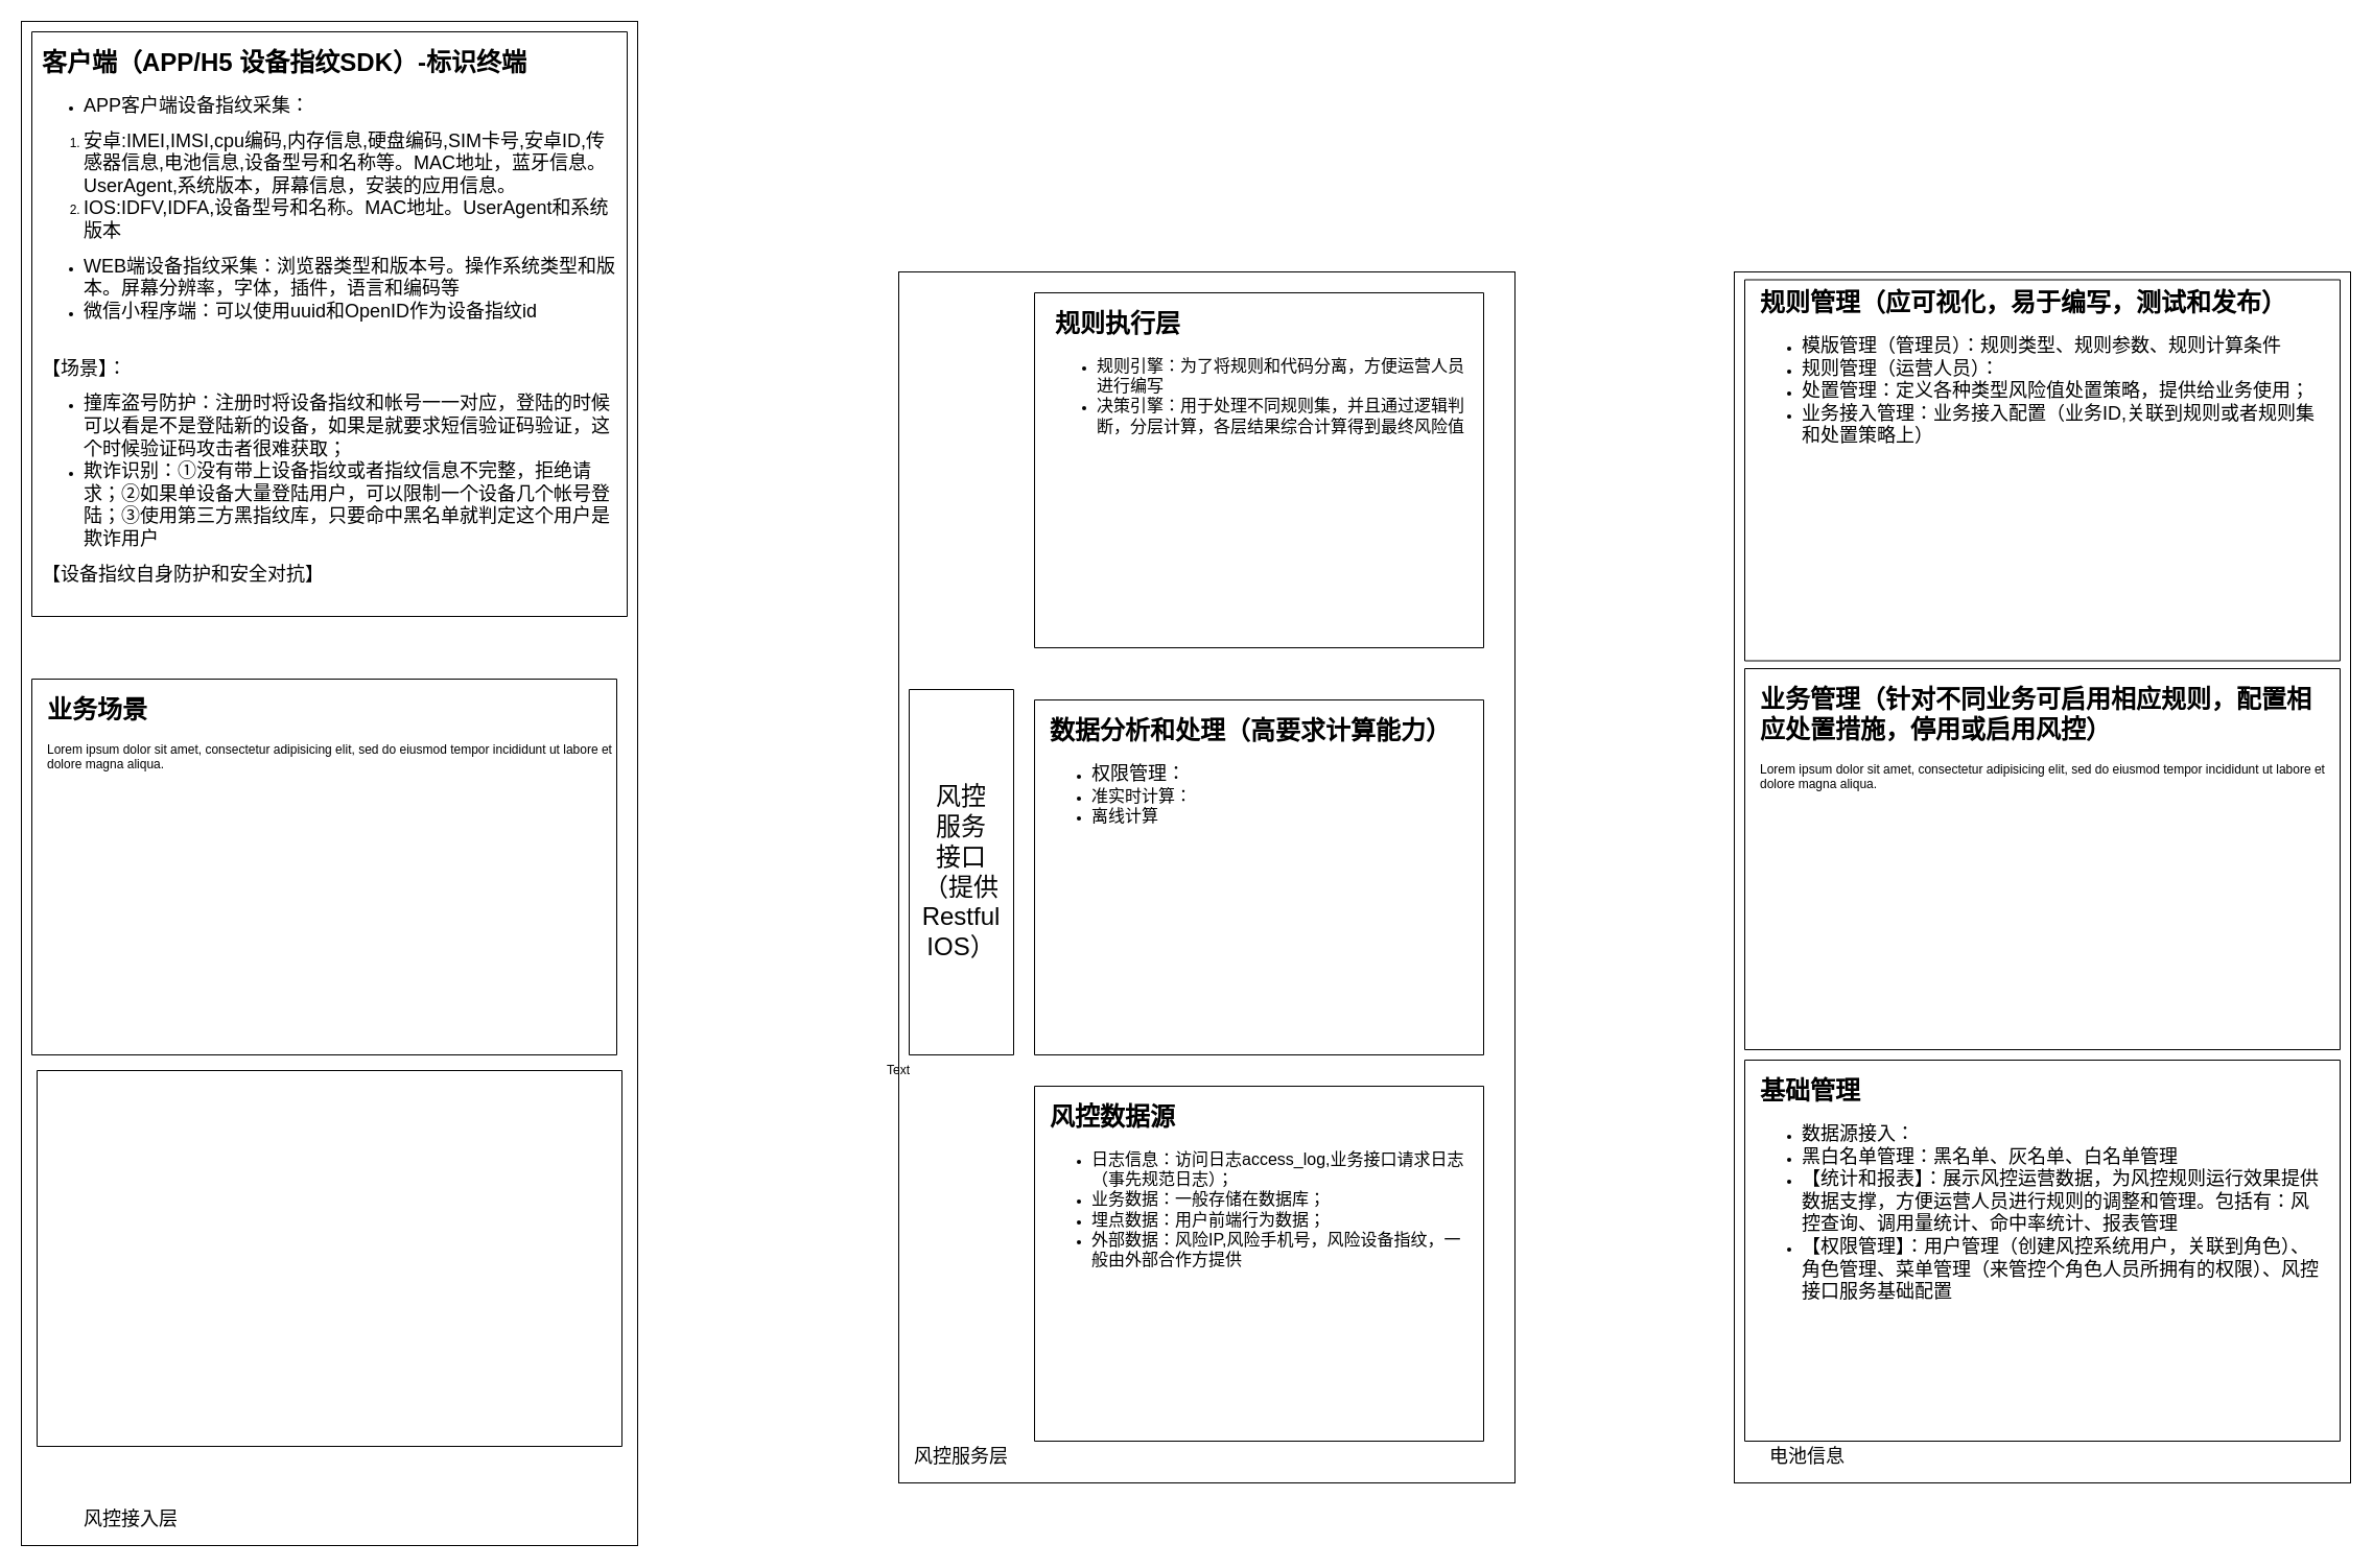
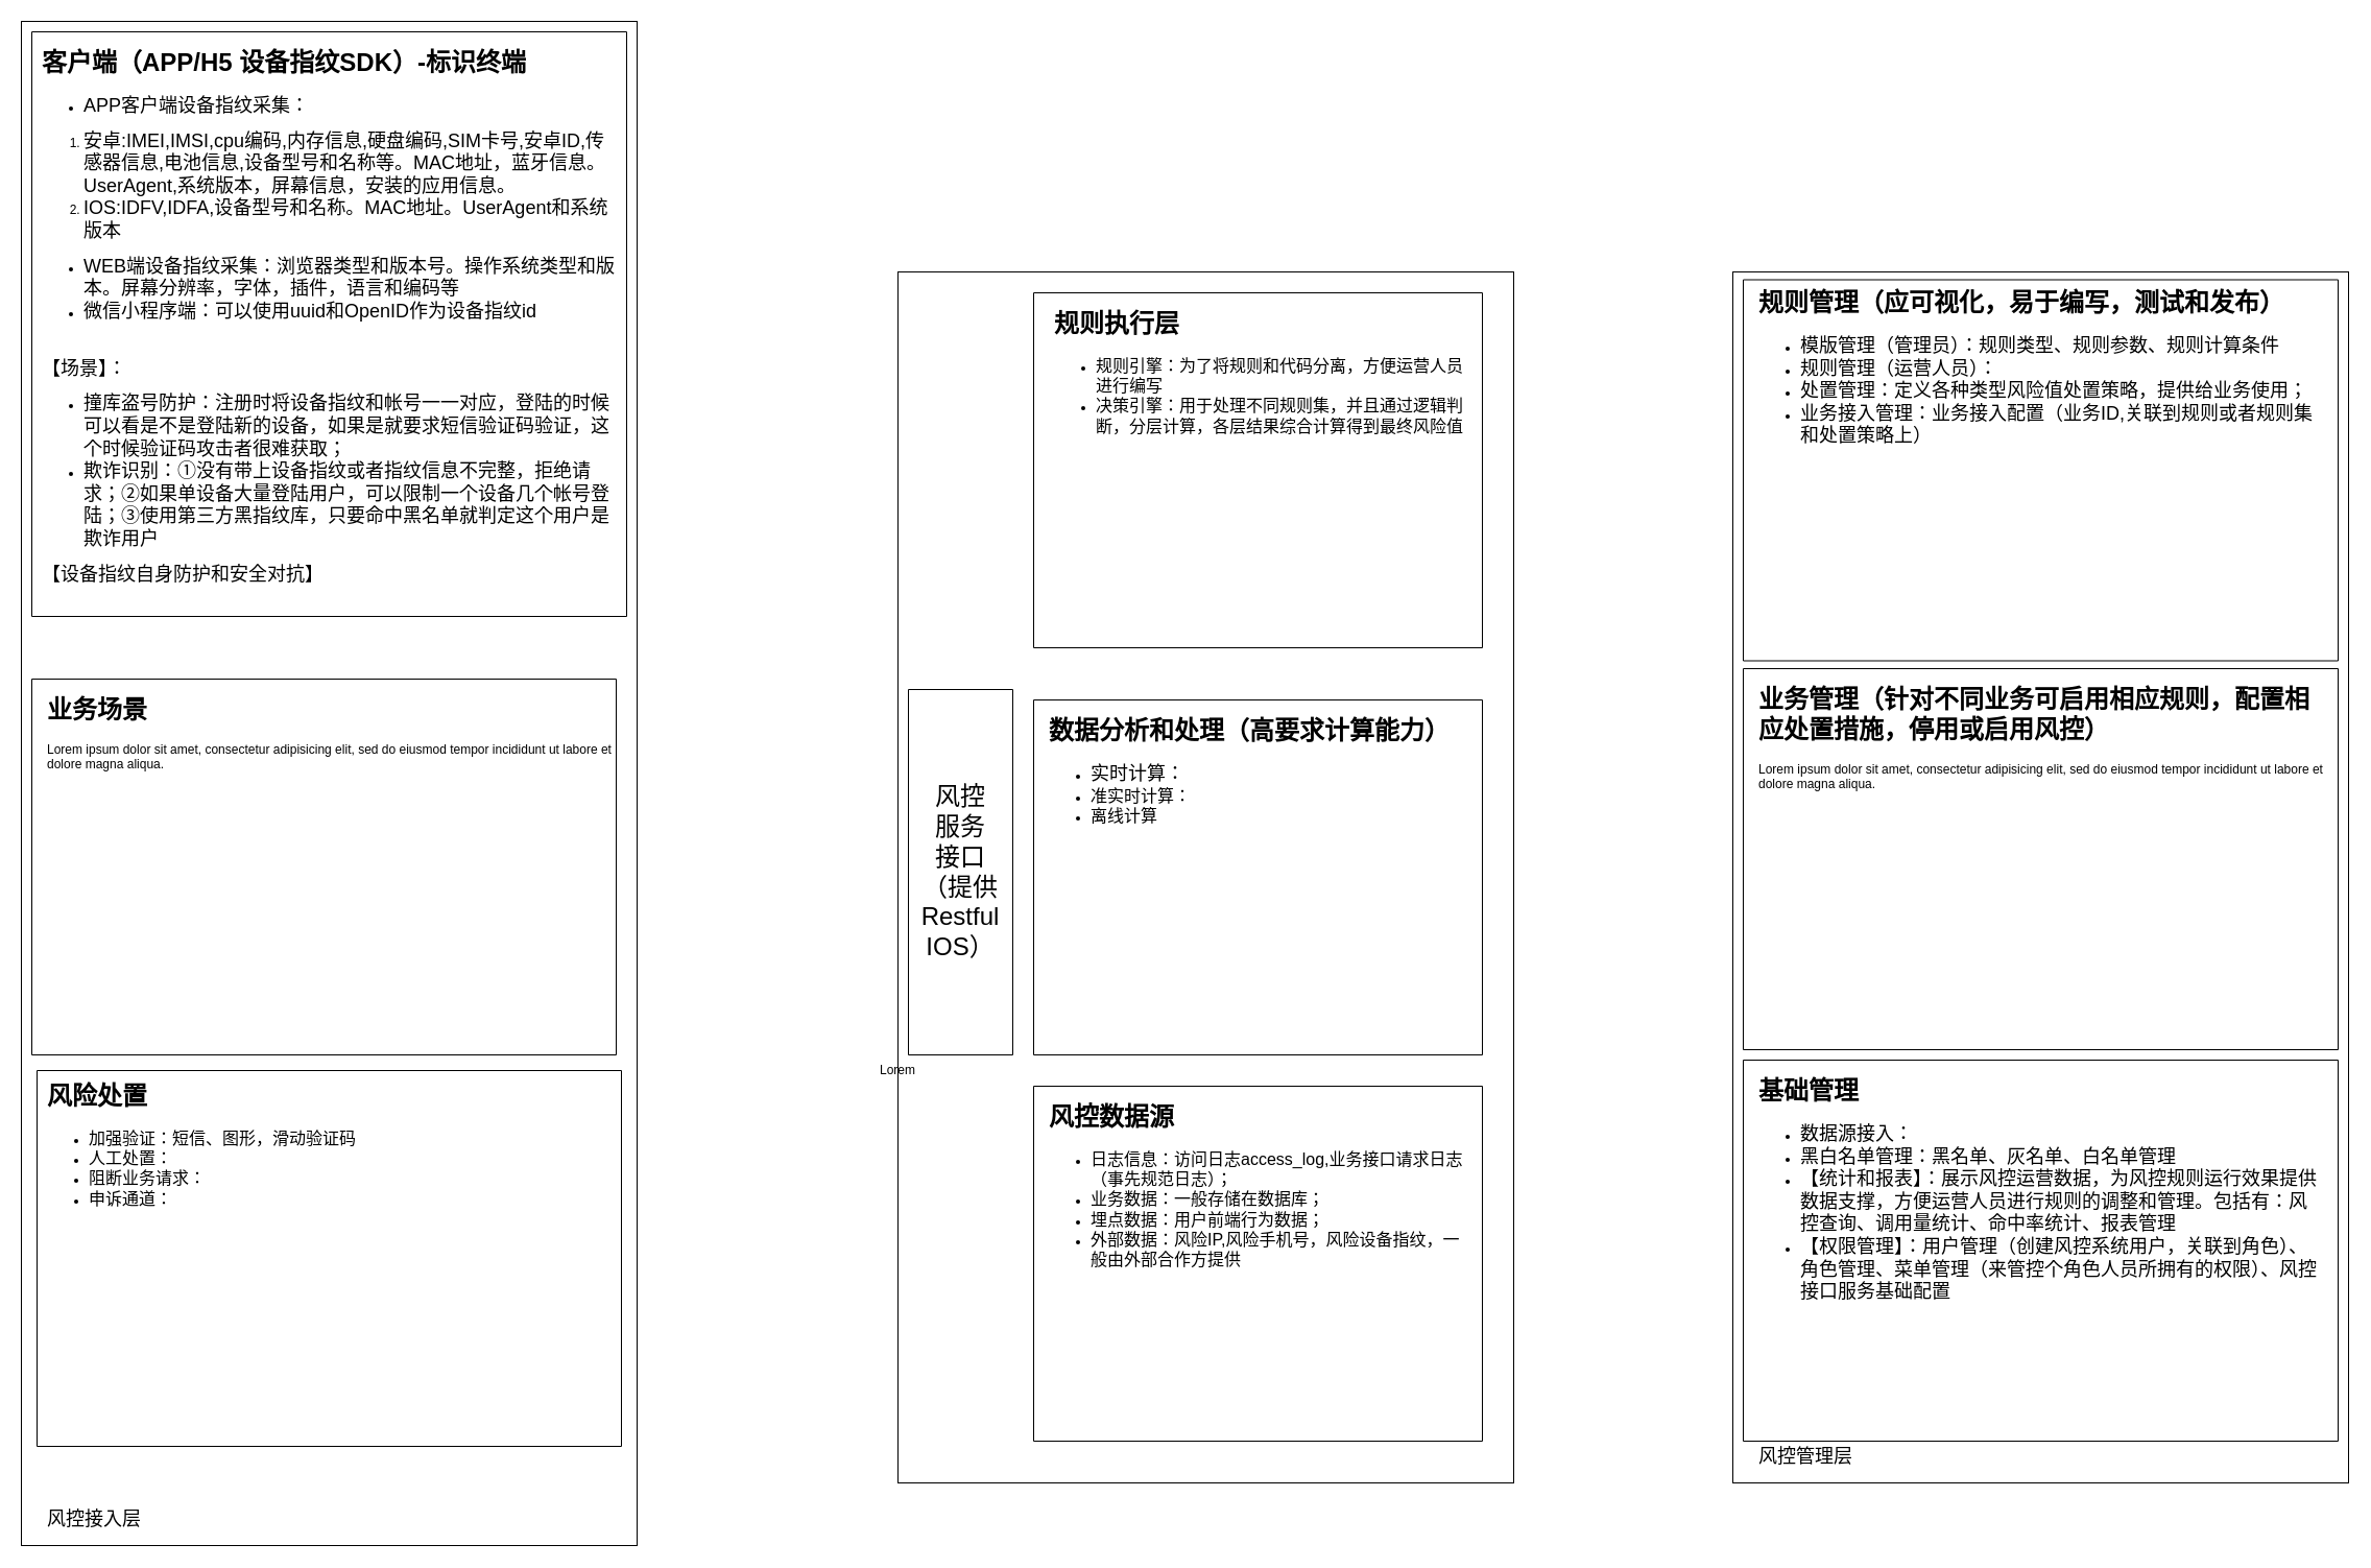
- <mxCell id="14" value="&lt;h1&gt;数据分析和处理（高要求计算能力）&lt;/h1&gt;&lt;p&gt;&lt;/p&gt;&lt;ul&gt;&lt;li&gt;&lt;font style=&quot;font-size: 18px;&quot;&gt;权限管理：&lt;/font&gt;&lt;/li&gt;&lt;li&gt;&lt;font size=&quot;3&quot;&gt;准实时计算：&lt;/font&gt;&lt;/li&gt;&lt;li&gt;&lt;font size=&quot;3&quot;&gt;离线计算&lt;/font&gt;&lt;/li&gt;&lt;/ul&gt;&lt;p&gt;&lt;/p&gt;" style="text;html=1;strokeColor=none;fillColor=none;spacing=5;spacingTop=-20;whiteSpace=wrap;overflow=hidden;rounded=0;" vertex="1" parent="1"><mxGeometry x="1000" y="680" width="410" height="320" as="geometry" /></mxCell>
+ <mxCell id="14" value="&lt;h1&gt;数据分析和处理（高要求计算能力）&lt;/h1&gt;&lt;p&gt;&lt;/p&gt;&lt;ul&gt;&lt;li&gt;&lt;font style=&quot;font-size: 18px;&quot;&gt;实时计算：&lt;/font&gt;&lt;/li&gt;&lt;li&gt;&lt;font size=&quot;3&quot;&gt;准实时计算：&lt;/font&gt;&lt;/li&gt;&lt;li&gt;&lt;font size=&quot;3&quot;&gt;离线计算&lt;/font&gt;&lt;/li&gt;&lt;/ul&gt;&lt;p&gt;&lt;/p&gt;" style="text;html=1;strokeColor=none;fillColor=none;spacing=5;spacingTop=-20;whiteSpace=wrap;overflow=hidden;rounded=0;" vertex="1" parent="1"><mxGeometry x="1000" y="680" width="410" height="320" as="geometry" /></mxCell>
- <mxCell id="9" value="Text" style="text;html=1;strokeColor=none;fillColor=none;align=center;verticalAlign=middle;whiteSpace=wrap;rounded=0;" vertex="1" parent="1"><mxGeometry x="830" y="1010" width="60" height="30" as="geometry" /></mxCell>
+ <mxCell id="9" value="Lorem" style="text;html=1;strokeColor=none;fillColor=none;align=center;verticalAlign=middle;whiteSpace=wrap;rounded=0;" vertex="1" parent="1"><mxGeometry x="830" y="1010" width="60" height="30" as="geometry" /></mxCell>
+ <mxCell id="22" value="&lt;h1&gt;风险处置&lt;/h1&gt;&lt;p&gt;&lt;/p&gt;&lt;ul&gt;&lt;li&gt;&lt;font size=&quot;3&quot;&gt;加强验证：短信、图形，滑动验证码&lt;/font&gt;&lt;/li&gt;&lt;li&gt;&lt;font size=&quot;3&quot;&gt;人工处置：&lt;/font&gt;&lt;/li&gt;&lt;li&gt;&lt;font size=&quot;3&quot;&gt;阻断业务请求：&lt;/font&gt;&lt;/li&gt;&lt;li&gt;&lt;font size=&quot;3&quot;&gt;申诉通道：&lt;/font&gt;&lt;/li&gt;&lt;/ul&gt;&lt;p&gt;&lt;/p&gt;" style="text;html=1;strokeColor=none;fillColor=none;spacing=5;spacingTop=-20;whiteSpace=wrap;overflow=hidden;rounded=0;" vertex="1" parent="1"><mxGeometry x="40" y="1030" width="550" height="350" as="geometry" /></mxCell>
- <mxCell id="7" value="&lt;span style=&quot;font-size: 18px;&quot;&gt;风控服务层&lt;/span&gt;" style="text;html=1;strokeColor=none;fillColor=none;align=center;verticalAlign=middle;whiteSpace=wrap;rounded=0;" vertex="1" parent="1"><mxGeometry x="860" y="1380" width="120" height="30" as="geometry" /></mxCell>
- <mxCell id="6" value="&lt;span style=&quot;font-size: 18px;&quot;&gt;电池信息&lt;/span&gt;" style="text;html=1;strokeColor=none;fillColor=none;align=center;verticalAlign=middle;whiteSpace=wrap;rounded=0;" vertex="1" parent="1"><mxGeometry x="1670" y="1380" width="120" height="30" as="geometry" /></mxCell>
+ <mxCell id="6" value="&lt;span style=&quot;font-size: 18px;&quot;&gt;风控管理层&lt;/span&gt;" style="text;html=1;strokeColor=none;fillColor=none;align=center;verticalAlign=middle;whiteSpace=wrap;rounded=0;" vertex="1" parent="1"><mxGeometry x="1670" y="1380" width="120" height="30" as="geometry" /></mxCell>
- <mxCell id="5" value="&lt;span style=&quot;font-size: 18px;&quot;&gt;风控接入层&lt;/span&gt;" style="text;html=1;strokeColor=none;fillColor=none;align=center;verticalAlign=middle;whiteSpace=wrap;rounded=0;" vertex="1" parent="1"><mxGeometry x="65" y="1440" width="120" height="30" as="geometry" /></mxCell>
+ <mxCell id="5" value="&lt;span style=&quot;font-size: 18px;&quot;&gt;风控接入层&lt;/span&gt;" style="text;html=1;strokeColor=none;fillColor=none;align=center;verticalAlign=middle;whiteSpace=wrap;rounded=0;" vertex="1" parent="1"><mxGeometry x="30" y="1440" width="120" height="30" as="geometry" /></mxCell>
